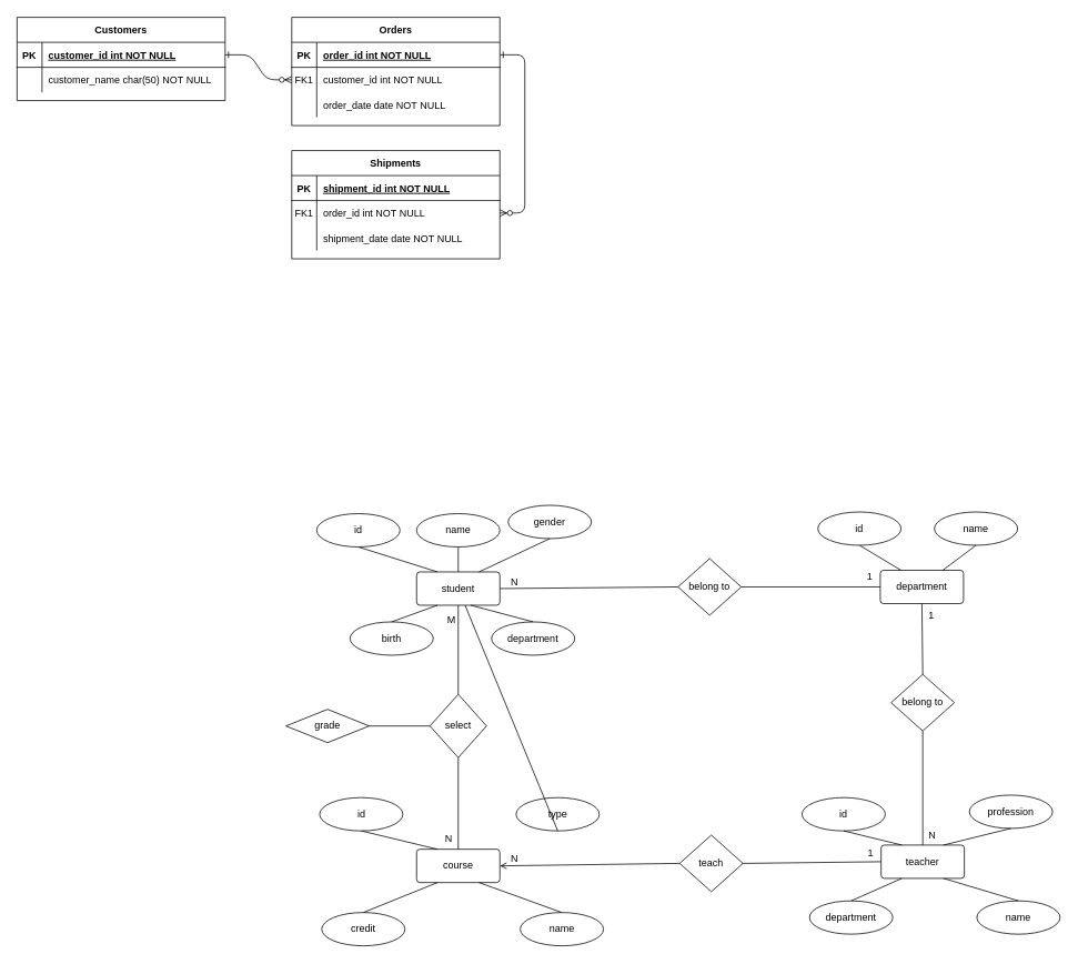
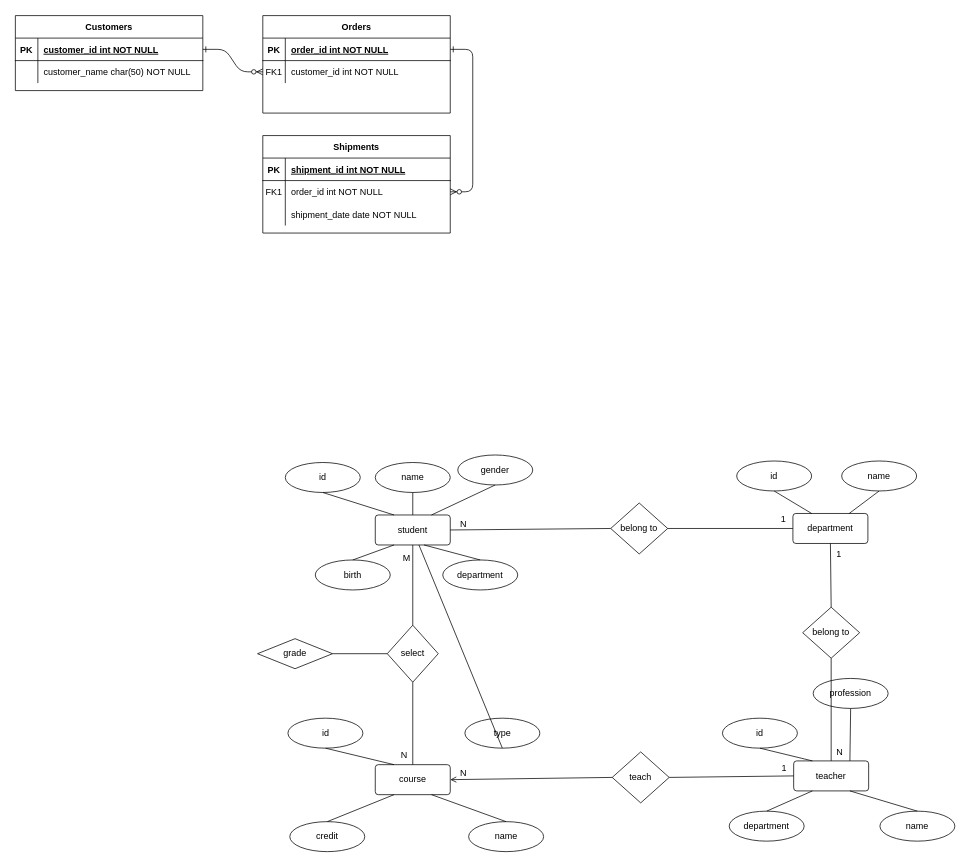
- <mxCell id="13" value="order_date date NOT NULL" style="shape=partialRectangle;overflow=hidden;connectable=0;fillColor=none;top=0;left=0;bottom=0;right=0;align=left;spacingLeft=6;" parent="11" vertex="1"><mxGeometry x="30" width="220" height="30" as="geometry" /></mxCell>
- <mxCell id="49" value="profession" style="ellipse;whiteSpace=wrap;html=1;align=center;" vertex="1" parent="1"><mxGeometry x="1164" y="954" width="100" height="40" as="geometry" /></mxCell>
+ <mxCell id="49" value="profession" style="ellipse;whiteSpace=wrap;html=1;align=center;" vertex="1" parent="1"><mxGeometry x="1084" y="904" width="100" height="40" as="geometry" /></mxCell>
